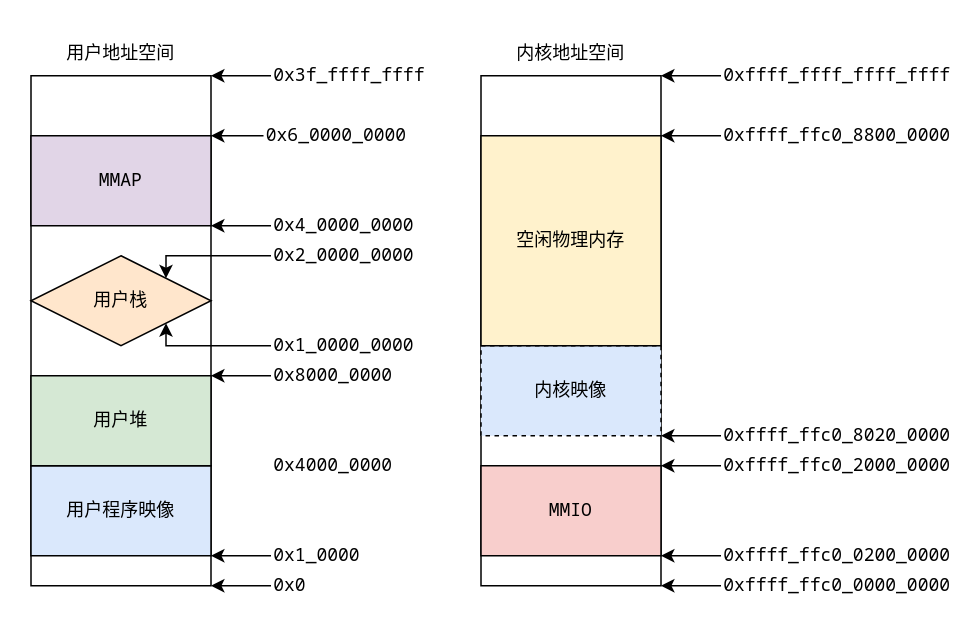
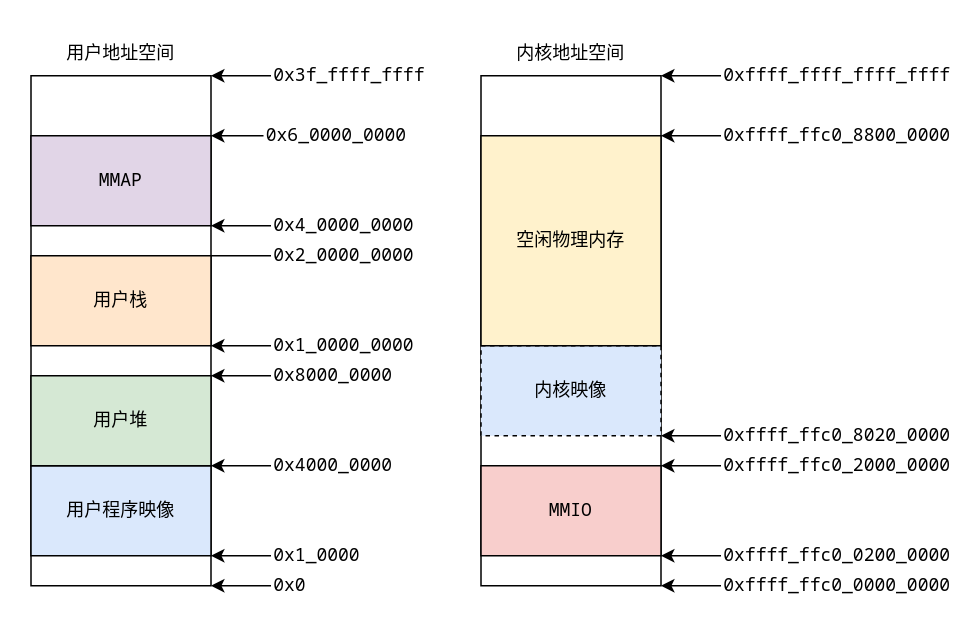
- <mxCell id="16" style="edgeStyle=orthogonalEdgeStyle;rounded=0;orthogonalLoop=1;jettySize=auto;html=1;entryX=1;entryY=0;entryDx=0;entryDy=0;fontFamily=Noto Sans Mono;" parent="1" source="17" target="11" edge="1"><mxGeometry relative="1" as="geometry"><Array as="points"><mxPoint x="160" y="170" /><mxPoint x="160" y="170" /></Array></mxGeometry></mxCell>
+ <mxCell id="16" style="edgeStyle=orthogonalEdgeStyle;rounded=0;orthogonalLoop=1;jettySize=auto;html=1;entryX=1;entryY=0;entryDx=0;entryDy=0;fontFamily=Noto Sans Mono;endArrow=none;" parent="1" source="17" target="11" edge="1"><mxGeometry relative="1" as="geometry"><Array as="points"><mxPoint x="160" y="170" /><mxPoint x="160" y="170" /></Array></mxGeometry></mxCell>
- <mxCell id="11" value="用户栈" style="rhombus;whiteSpace=wrap;html=1;fillColor=#ffe6cc;strokeColor=default;fontFamily=Noto Sans Mono;" parent="1" vertex="1"><mxGeometry x="20" y="170" width="120" height="60" as="geometry" /></mxCell>
+ <mxCell id="11" value="用户栈" style="rounded=0;whiteSpace=wrap;html=1;fillColor=#ffe6cc;strokeColor=default;fontFamily=Noto Sans Mono;" parent="1" vertex="1"><mxGeometry x="20" y="170" width="120" height="60" as="geometry" /></mxCell>
+ <mxCell id="9" style="edgeStyle=orthogonalEdgeStyle;rounded=0;orthogonalLoop=1;jettySize=auto;html=1;entryX=1;entryY=1;entryDx=0;entryDy=0;fontFamily=Noto Sans Mono;" parent="1" source="10" target="8" edge="1"><mxGeometry relative="1" as="geometry"><Array as="points"><mxPoint x="145" y="310" /><mxPoint x="145" y="310" /></Array></mxGeometry></mxCell>
